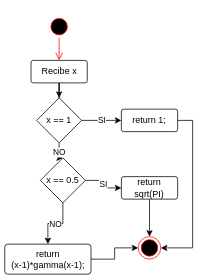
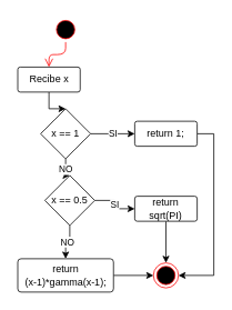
- <mxCell id="6" value="Recibe x" style="rounded=1;arcSize=10;whiteSpace=wrap;html=1;align=center;" vertex="1" parent="1"><mxGeometry x="40.5" y="80" width="75" height="30" as="geometry" /></mxCell>
+ <mxCell id="6" value="Recibe x" style="rounded=1;arcSize=10;whiteSpace=wrap;html=1;align=center;" vertex="1" parent="1"><mxGeometry x="20.5" y="80" width="75" height="30" as="geometry" /></mxCell>
- <mxCell id="18" value="return &lt;br&gt;(x-1)*gamma(x-1);" style="rounded=1;arcSize=10;whiteSpace=wrap;html=1;align=center;" vertex="1" parent="1"><mxGeometry x="5.5" y="325" width="115" height="40" as="geometry" /></mxCell>
+ <mxCell id="18" value="return &lt;br&gt;(x-1)*gamma(x-1);" style="rounded=1;arcSize=10;whiteSpace=wrap;html=1;align=center;" vertex="1" parent="1"><mxGeometry x="20.5" y="310" width="115" height="40" as="geometry" /></mxCell>
